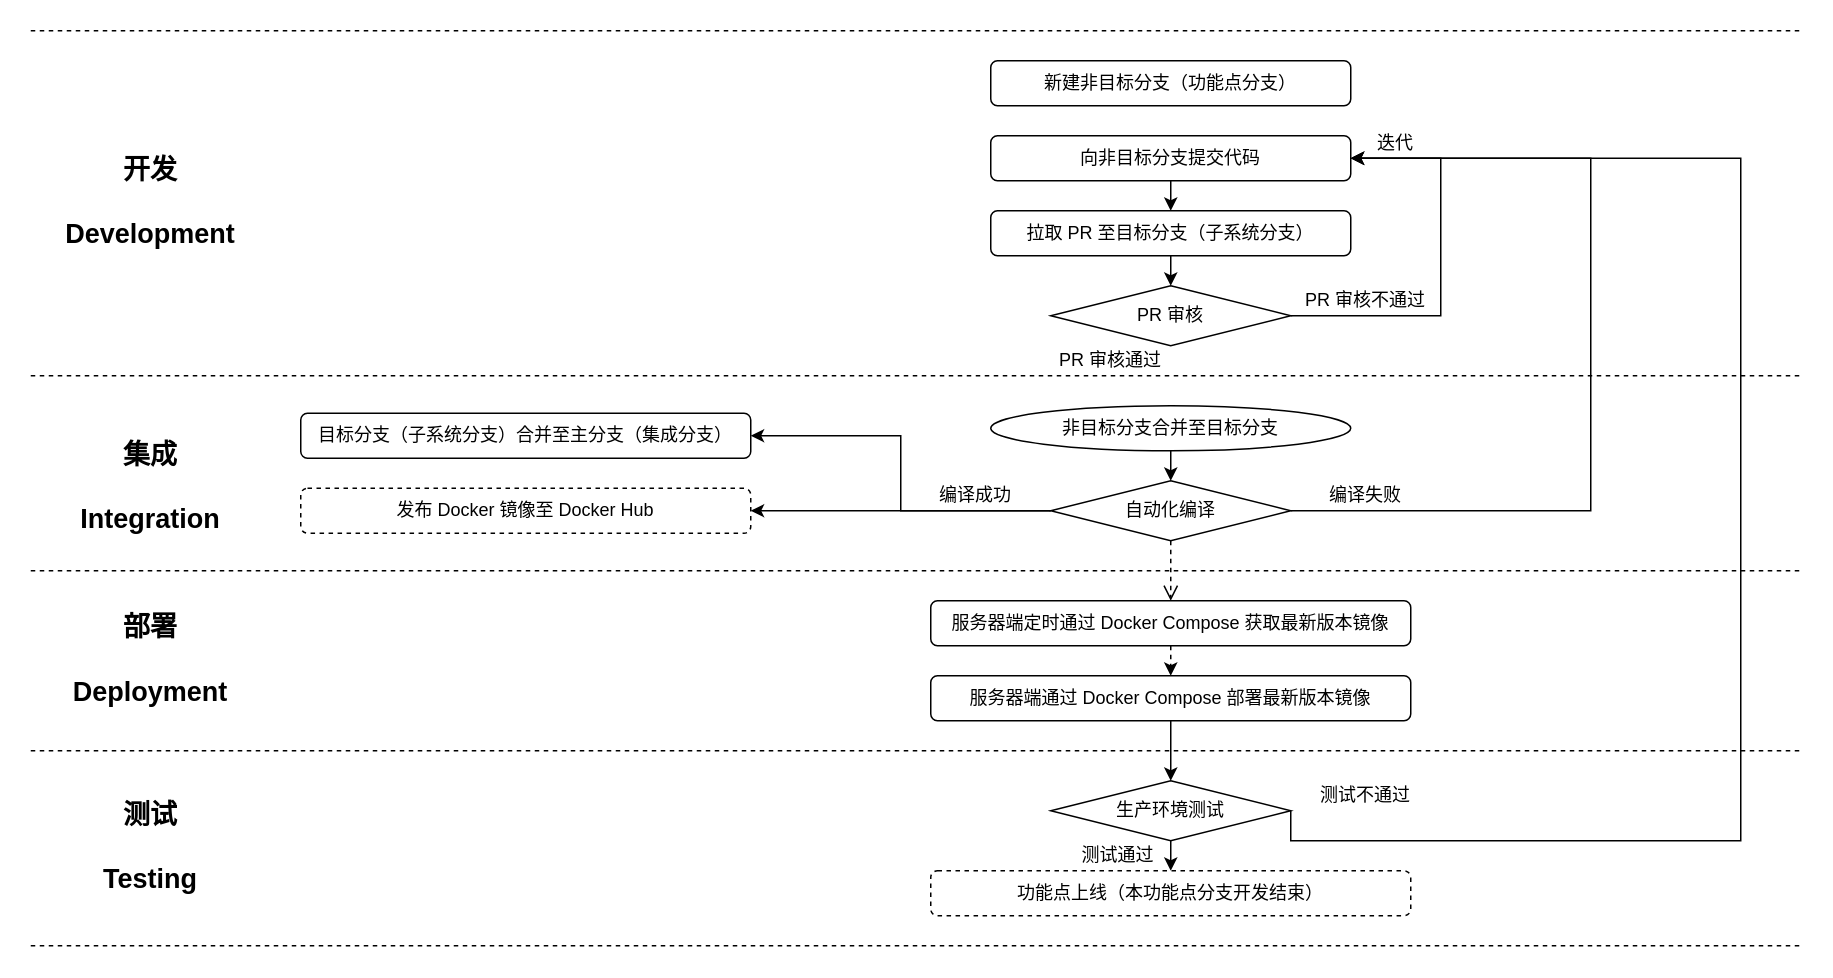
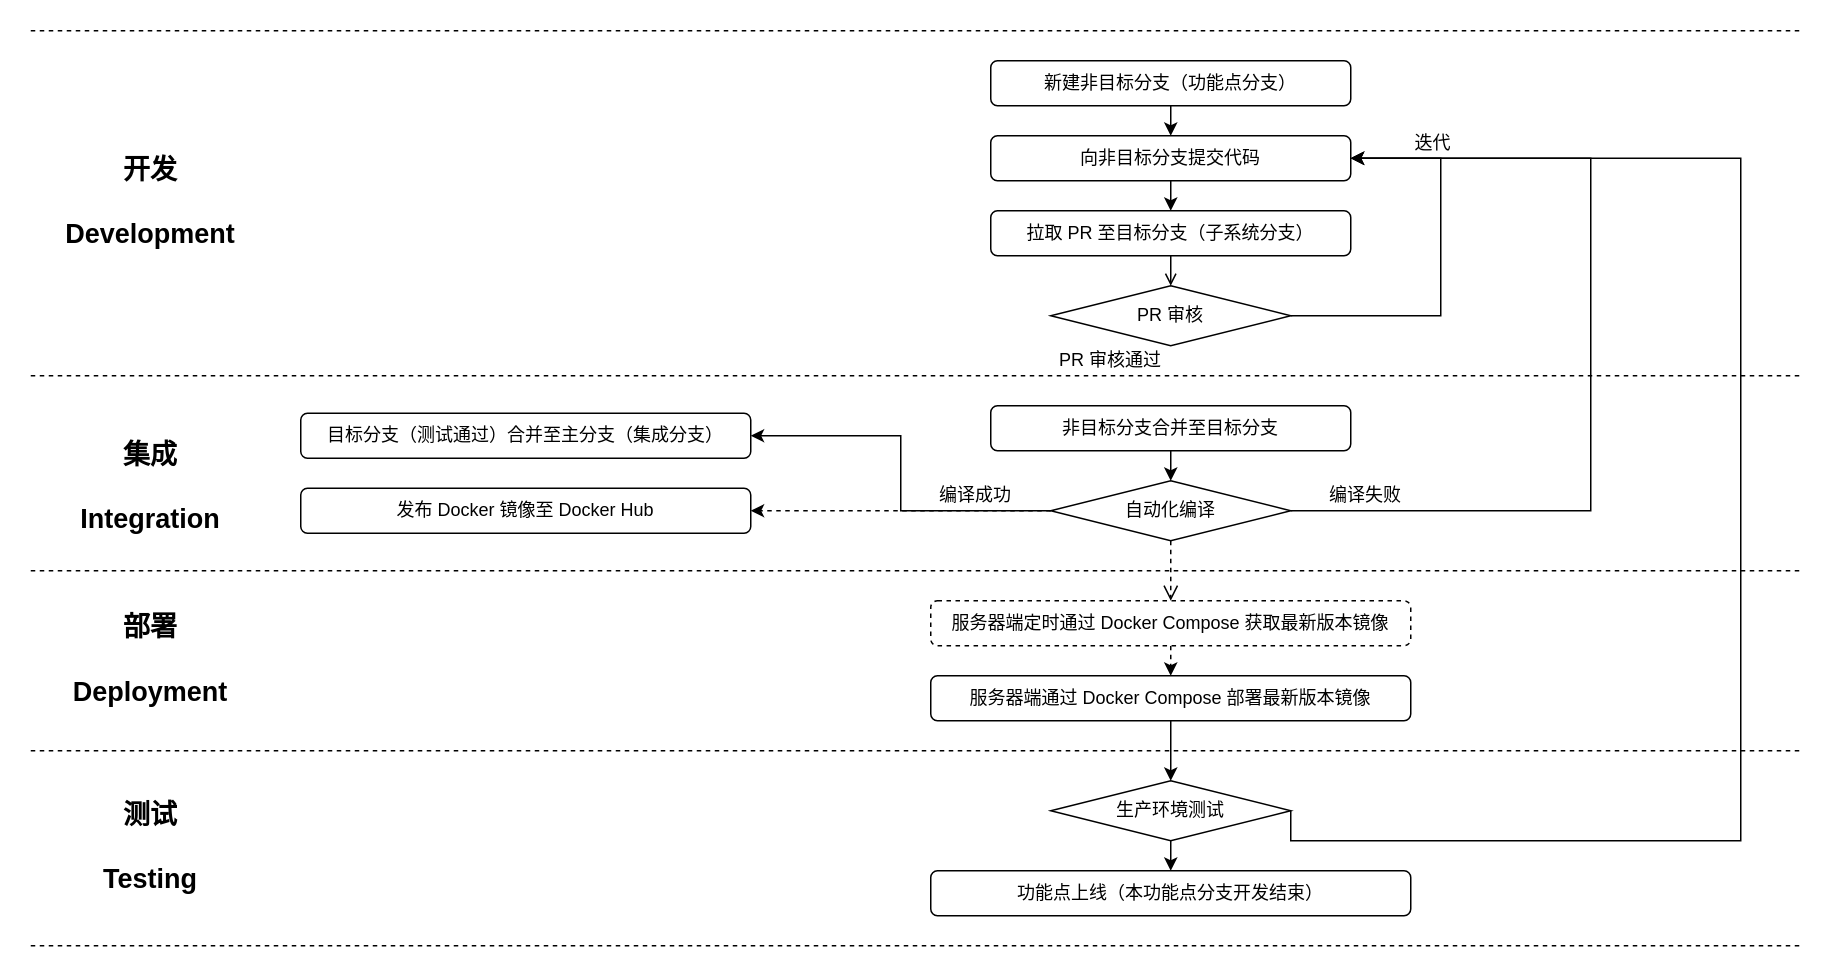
+ <mxCell id="2" style="edgeStyle=orthogonalEdgeStyle;rounded=0;orthogonalLoop=1;jettySize=auto;html=1;exitX=0.5;exitY=1;exitDx=0;exitDy=0;entryX=0.5;entryY=0;entryDx=0;entryDy=0;" parent="1" source="3" target="5" edge="1"><mxGeometry relative="1" as="geometry" /></mxCell>
- <mxCell id="12" value="迭代" style="text;html=1;strokeColor=none;fillColor=none;align=center;verticalAlign=middle;whiteSpace=wrap;rounded=0;" parent="1" vertex="1"><mxGeometry x="900" y="80" width="60" height="30" as="geometry" /></mxCell>
+ <mxCell id="12" value="迭代" style="text;html=1;strokeColor=none;fillColor=none;align=center;verticalAlign=middle;whiteSpace=wrap;rounded=0;" parent="1" vertex="1"><mxGeometry x="925" y="80" width="60" height="30" as="geometry" /></mxCell>
- <mxCell id="6" style="edgeStyle=orthogonalEdgeStyle;rounded=0;orthogonalLoop=1;jettySize=auto;html=1;exitX=0.5;exitY=1;exitDx=0;exitDy=0;entryX=0.5;entryY=0;entryDx=0;entryDy=0;" parent="1" source="7" target="9" edge="1"><mxGeometry relative="1" as="geometry" /></mxCell>
+ <mxCell id="6" style="edgeStyle=orthogonalEdgeStyle;rounded=0;orthogonalLoop=1;jettySize=auto;html=1;exitX=0.5;exitY=1;exitDx=0;exitDy=0;entryX=0.5;entryY=0;entryDx=0;entryDy=0;endArrow=open;" parent="1" source="7" target="9" edge="1"><mxGeometry relative="1" as="geometry" /></mxCell>
- <mxCell id="11" value="PR 审核不通过" style="text;html=1;strokeColor=none;fillColor=none;align=center;verticalAlign=middle;whiteSpace=wrap;rounded=0;" parent="1" vertex="1"><mxGeometry x="860" y="190" width="100" height="20" as="geometry" /></mxCell>
- <mxCell id="14" value="非目标分支合并至目标分支" style="ellipse;whiteSpace=wrap;html=1;" parent="1" vertex="1"><mxGeometry x="660" y="270" width="240" height="30" as="geometry" /></mxCell>
+ <mxCell id="14" value="非目标分支合并至目标分支" style="rounded=1;whiteSpace=wrap;html=1;" parent="1" vertex="1"><mxGeometry x="660" y="270" width="240" height="30" as="geometry" /></mxCell>
- <mxCell id="20" value="目标分支（子系统分支）合并至主分支（集成分支）" style="rounded=1;whiteSpace=wrap;html=1;" parent="1" vertex="1"><mxGeometry x="200" y="275" width="300" height="30" as="geometry" /></mxCell>
+ <mxCell id="20" value="目标分支（测试通过）合并至主分支（集成分支）" style="rounded=1;whiteSpace=wrap;html=1;" parent="1" vertex="1"><mxGeometry x="200" y="275" width="300" height="30" as="geometry" /></mxCell>
- <mxCell id="24" value="发布 Docker 镜像至 Docker Hub" style="rounded=1;whiteSpace=wrap;html=1;dashed=1;" parent="1" vertex="1"><mxGeometry x="200" y="325" width="300" height="30" as="geometry" /></mxCell>
+ <mxCell id="24" value="发布 Docker 镜像至 Docker Hub" style="rounded=1;whiteSpace=wrap;html=1;" parent="1" vertex="1"><mxGeometry x="200" y="325" width="300" height="30" as="geometry" /></mxCell>
- <mxCell id="17" style="edgeStyle=orthogonalEdgeStyle;rounded=0;orthogonalLoop=1;jettySize=auto;html=1;exitX=0;exitY=0.5;exitDx=0;exitDy=0;entryX=1;entryY=0.5;entryDx=0;entryDy=0;" parent="1" source="18" target="24" edge="1"><mxGeometry relative="1" as="geometry" /></mxCell>
+ <mxCell id="17" style="edgeStyle=orthogonalEdgeStyle;rounded=0;orthogonalLoop=1;jettySize=auto;html=1;exitX=0;exitY=0.5;exitDx=0;exitDy=0;entryX=1;entryY=0.5;entryDx=0;entryDy=0;dashed=1;" parent="1" source="18" target="24" edge="1"><mxGeometry relative="1" as="geometry" /></mxCell>
- <mxCell id="23" value="服务器端定时通过 Docker Compose 获取最新版本镜像" style="rounded=1;whiteSpace=wrap;html=1;" parent="1" vertex="1"><mxGeometry x="620" y="400" width="320" height="30" as="geometry" /></mxCell>
+ <mxCell id="23" value="服务器端定时通过 Docker Compose 获取最新版本镜像" style="rounded=1;whiteSpace=wrap;html=1;dashed=1;" parent="1" vertex="1"><mxGeometry x="620" y="400" width="320" height="30" as="geometry" /></mxCell>
- <mxCell id="28" value="测试不通过" style="text;html=1;strokeColor=none;fillColor=none;align=center;verticalAlign=middle;whiteSpace=wrap;rounded=0;" parent="1" vertex="1"><mxGeometry x="860" y="520" width="100" height="20" as="geometry" /></mxCell>
- <mxCell id="32" value="测试通过" style="text;html=1;strokeColor=none;fillColor=none;align=center;verticalAlign=middle;whiteSpace=wrap;rounded=0;" parent="1" vertex="1"><mxGeometry x="710" y="560" width="70" height="20" as="geometry" /></mxCell>
- <mxCell id="31" value="功能点上线（本功能点分支开发结束）" style="rounded=1;whiteSpace=wrap;html=1;dashed=1;" parent="1" vertex="1"><mxGeometry x="620" y="580" width="320" height="30" as="geometry" /></mxCell>
+ <mxCell id="31" value="功能点上线（本功能点分支开发结束）" style="rounded=1;whiteSpace=wrap;html=1;" parent="1" vertex="1"><mxGeometry x="620" y="580" width="320" height="30" as="geometry" /></mxCell>
